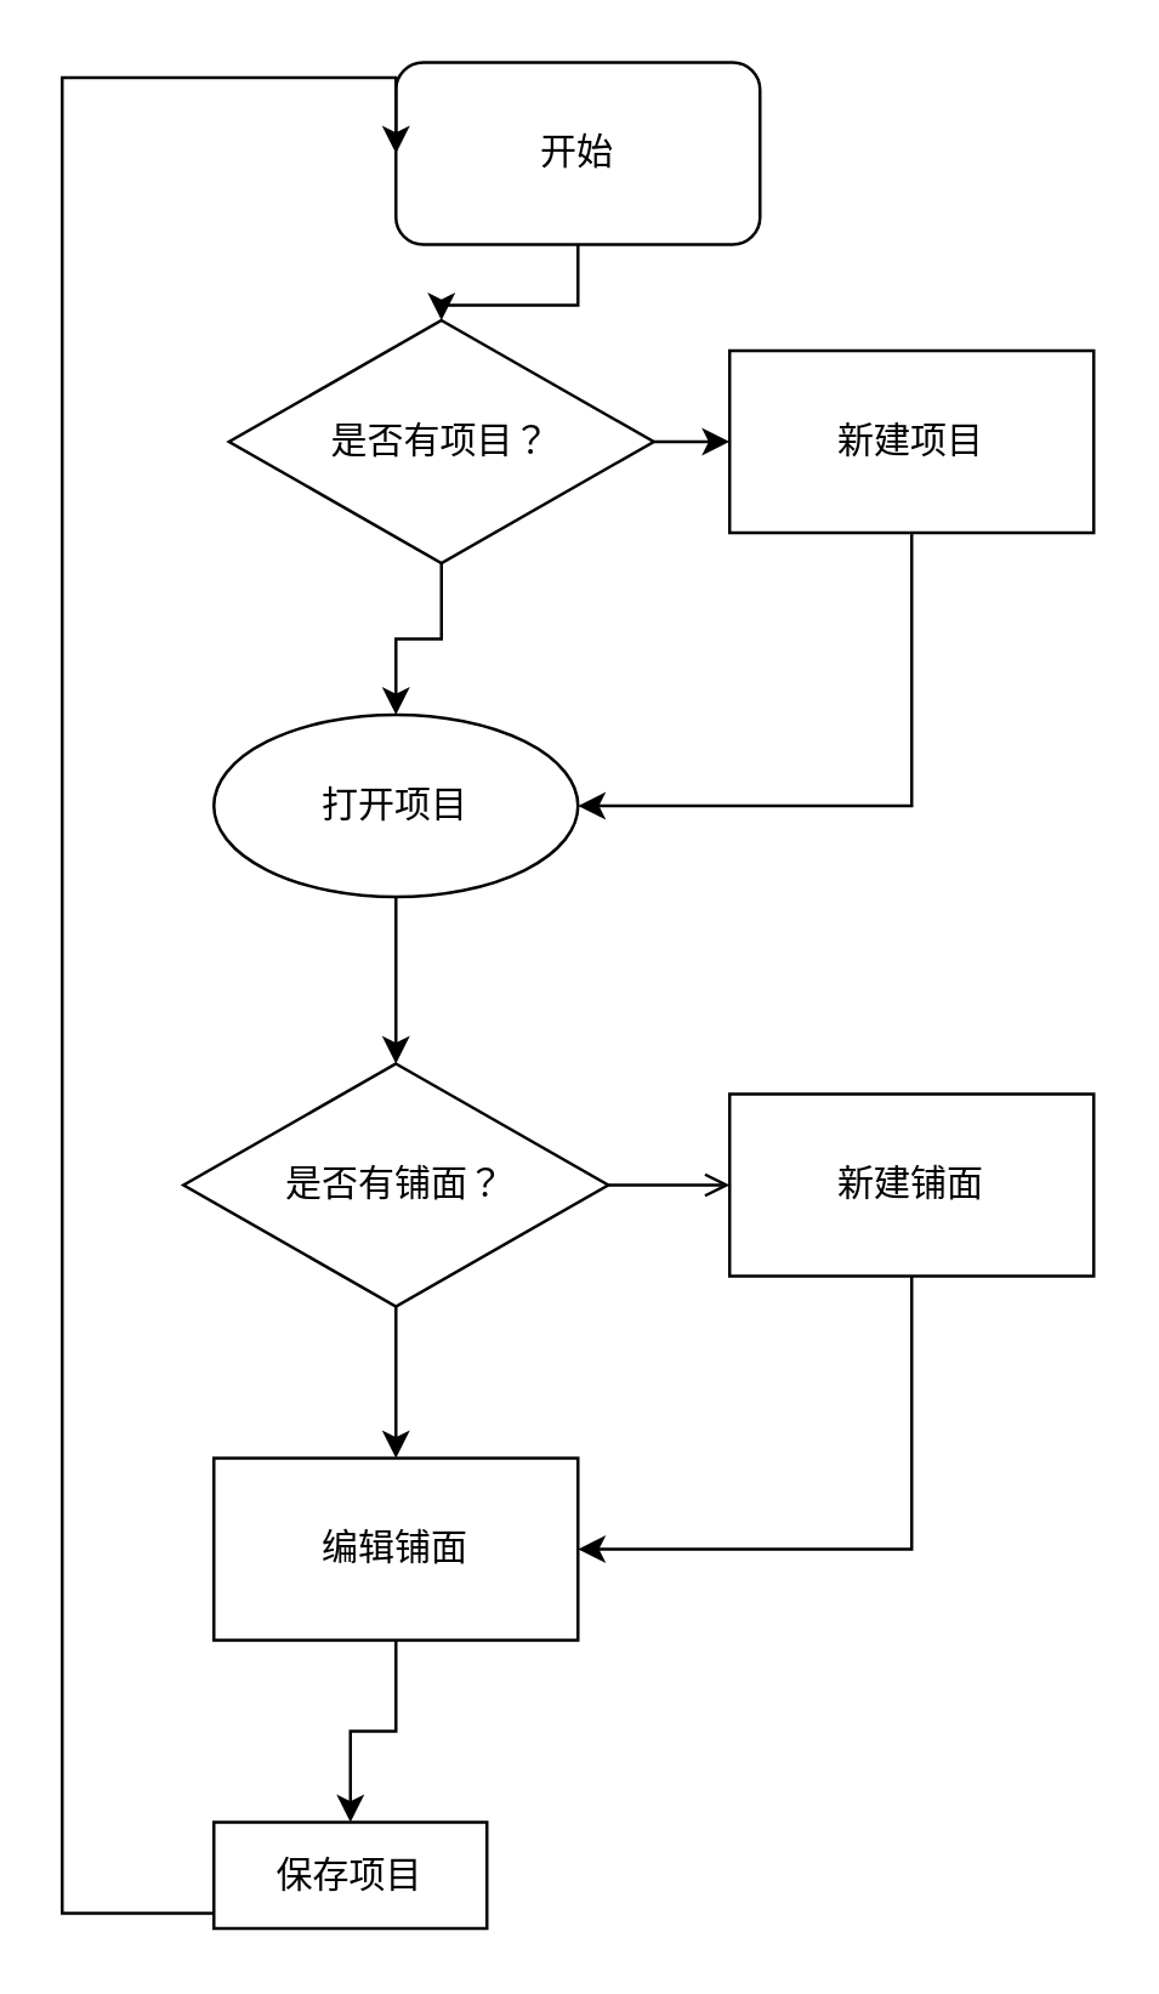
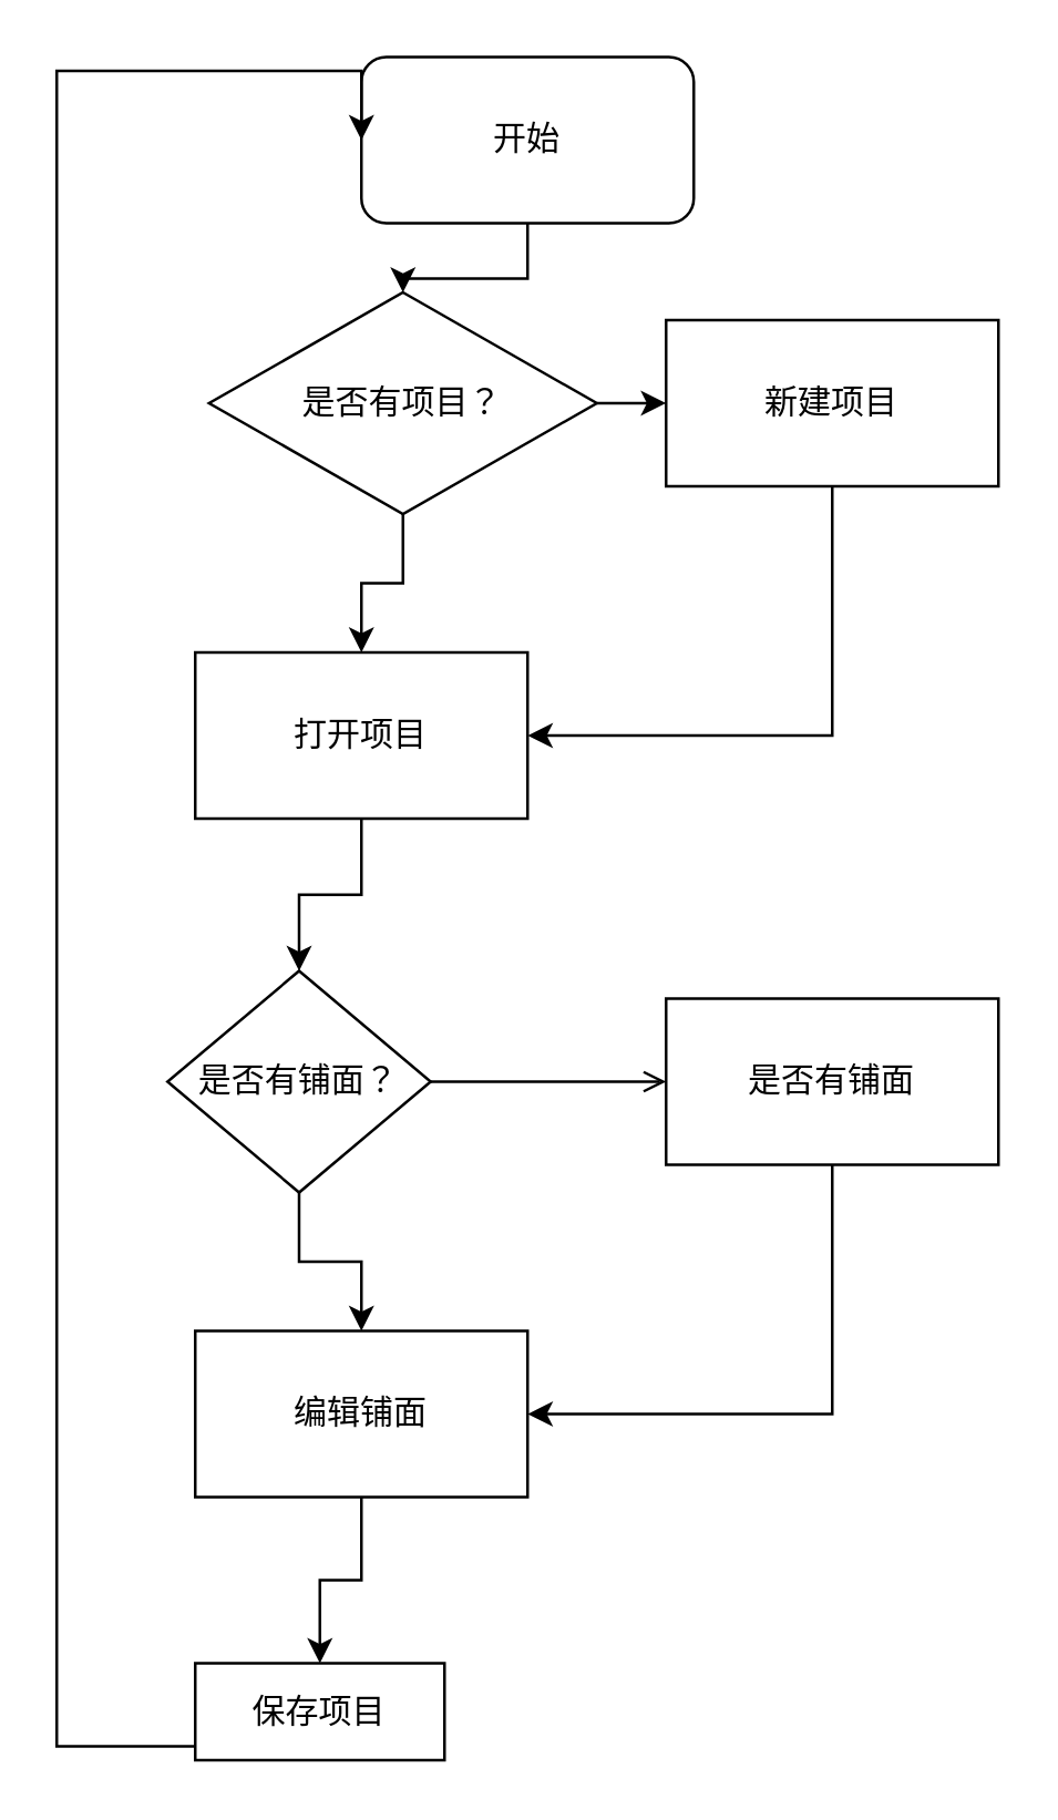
- <mxCell id="17" value="打开项目" style="ellipse;whiteSpace=wrap;html=1;" vertex="1" parent="1"><mxGeometry x="70" y="235" width="120" height="60" as="geometry" /></mxCell>
+ <mxCell id="17" value="打开项目" style="rounded=0;whiteSpace=wrap;html=1;" vertex="1" parent="1"><mxGeometry x="70" y="235" width="120" height="60" as="geometry" /></mxCell>
- <mxCell id="6" value="是否有铺面？" style="rhombus;whiteSpace=wrap;html=1;" vertex="1" parent="1"><mxGeometry x="60" y="350" width="140" height="80" as="geometry" /></mxCell>
+ <mxCell id="6" value="是否有铺面？" style="rhombus;whiteSpace=wrap;html=1;" vertex="1" parent="1"><mxGeometry x="60" y="350" width="95" height="80" as="geometry" /></mxCell>
- <mxCell id="8" value="新建铺面" style="rounded=0;whiteSpace=wrap;html=1;" vertex="1" parent="1"><mxGeometry x="240" y="360" width="120" height="60" as="geometry" /></mxCell>
+ <mxCell id="8" value="是否有铺面" style="rounded=0;whiteSpace=wrap;html=1;" vertex="1" parent="1"><mxGeometry x="240" y="360" width="120" height="60" as="geometry" /></mxCell>
